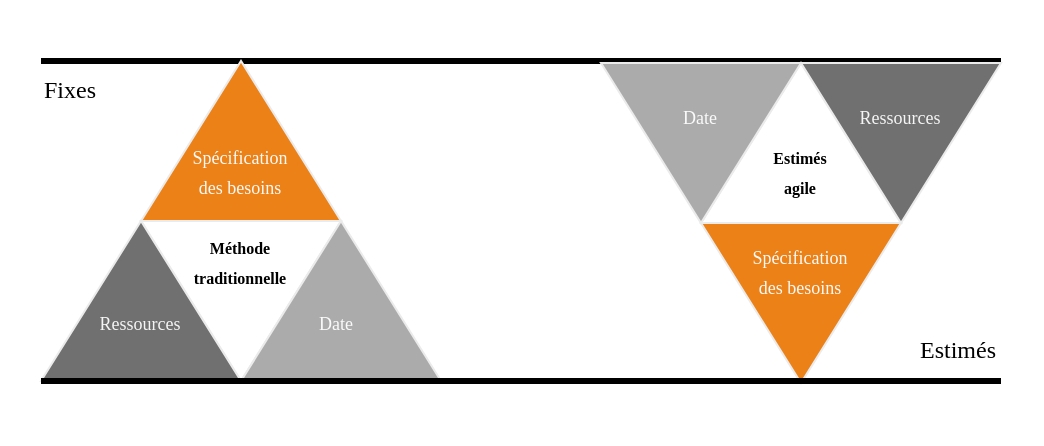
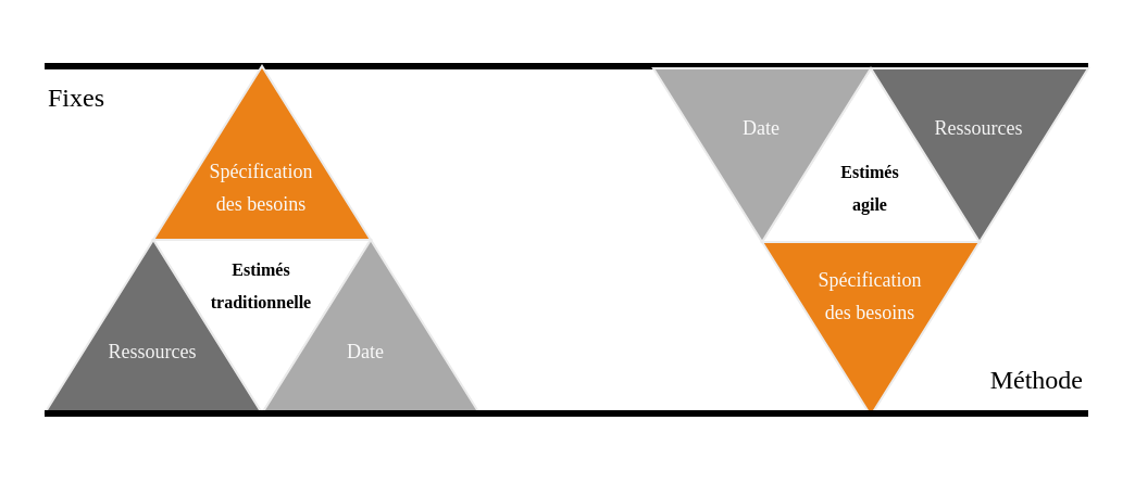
- <mxCell id="19" value="&lt;font face=&quot;Ubuntu&quot; style=&quot;font-size: 8px;&quot;&gt;Méthode&lt;br&gt;traditionnelle&lt;br&gt;&lt;/font&gt;" style="text;html=1;strokeColor=none;fillColor=none;align=center;verticalAlign=middle;whiteSpace=wrap;rounded=0;fontStyle=1" vertex="1" parent="1"><mxGeometry x="90" y="105" width="60" height="50" as="geometry" /></mxCell>
+ <mxCell id="19" value="&lt;font face=&quot;Ubuntu&quot; style=&quot;font-size: 8px;&quot;&gt;Estimés&lt;br&gt;traditionnelle&lt;br&gt;&lt;/font&gt;" style="text;html=1;strokeColor=none;fillColor=none;align=center;verticalAlign=middle;whiteSpace=wrap;rounded=0;fontStyle=1" vertex="1" parent="1"><mxGeometry x="90" y="105" width="60" height="50" as="geometry" /></mxCell>
- <mxCell id="12" value="&lt;font face=&quot;Ubuntu&quot;&gt;Estimés&lt;/font&gt;" style="text;html=1;strokeColor=none;fillColor=none;align=right;verticalAlign=middle;whiteSpace=wrap;rounded=0;" vertex="1" parent="1"><mxGeometry x="440" y="160" width="60" height="30" as="geometry" /></mxCell>
+ <mxCell id="12" value="&lt;font face=&quot;Ubuntu&quot;&gt;Méthode&lt;/font&gt;" style="text;html=1;strokeColor=none;fillColor=none;align=right;verticalAlign=middle;whiteSpace=wrap;rounded=0;" vertex="1" parent="1"><mxGeometry x="440" y="160" width="60" height="30" as="geometry" /></mxCell>
